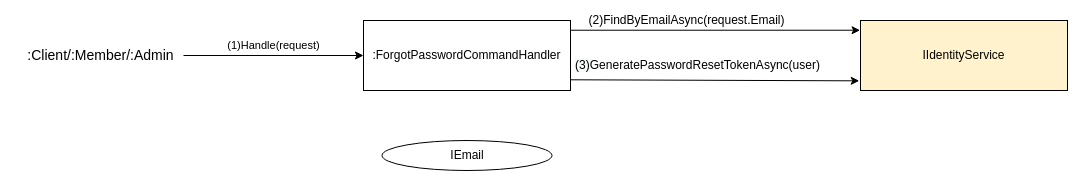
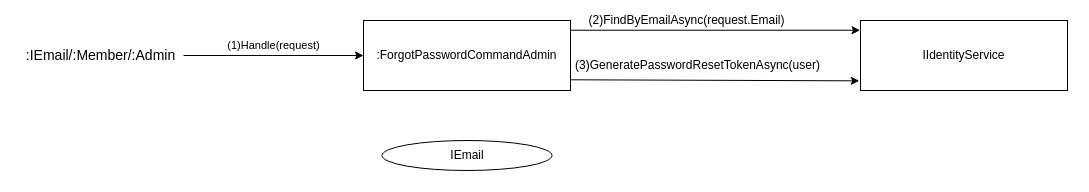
- <mxCell id="4" value=":Client/:Member/:Admin" style="text;html=1;align=center;verticalAlign=middle;resizable=0;points=[];autosize=1;fontSize=14;" parent="1" vertex="1"><mxGeometry x="20" y="45" width="160" height="20" as="geometry" /></mxCell>
+ <mxCell id="4" value=":IEmail/:Member/:Admin" style="text;html=1;align=center;verticalAlign=middle;resizable=0;points=[];autosize=1;fontSize=14;" parent="1" vertex="1"><mxGeometry x="20" y="45" width="160" height="20" as="geometry" /></mxCell>
- <mxCell id="2" value=":ForgotPasswordCommand&lt;span&gt;Handler&lt;/span&gt;" style="rounded=0;whiteSpace=wrap;html=1;" parent="1" vertex="1"><mxGeometry x="363" y="20" width="207" height="70" as="geometry" /></mxCell>
+ <mxCell id="2" value=":ForgotPasswordCommand&lt;span&gt;Admin&lt;/span&gt;" style="rounded=0;whiteSpace=wrap;html=1;" parent="1" vertex="1"><mxGeometry x="363" y="20" width="207" height="70" as="geometry" /></mxCell>
- <mxCell id="7" value="IIdentityService" style="rounded=0;whiteSpace=wrap;html=1;fillColor=#fff2cc;" parent="1" vertex="1"><mxGeometry x="860" y="20" width="207" height="70" as="geometry" /></mxCell>
+ <mxCell id="7" value="IIdentityService" style="rounded=0;whiteSpace=wrap;html=1;" parent="1" vertex="1"><mxGeometry x="860" y="20" width="207" height="70" as="geometry" /></mxCell>
